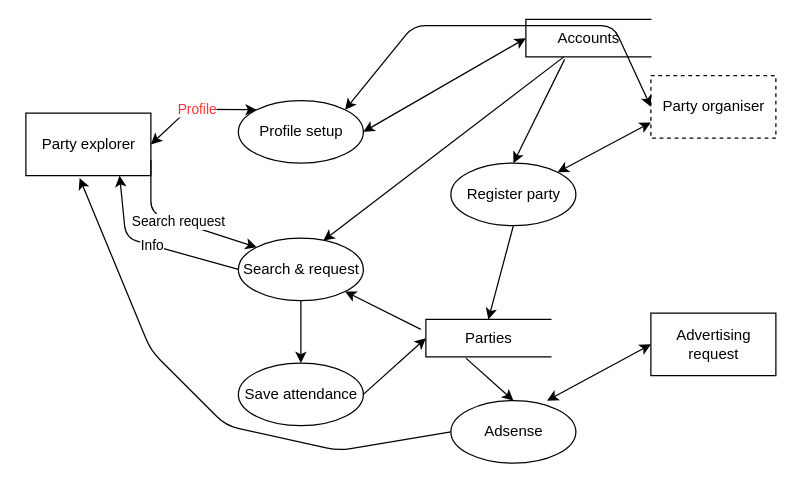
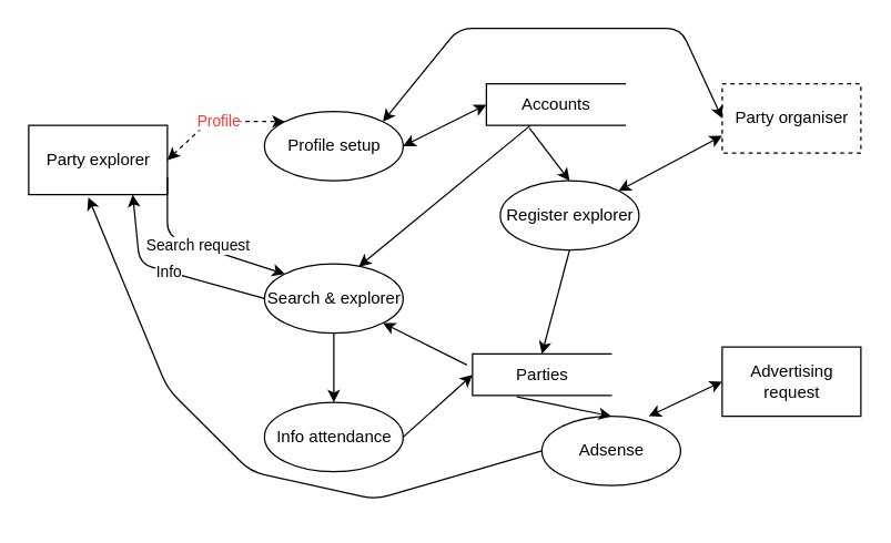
- <mxCell id="10" value="Accounts" style="html=1;dashed=0;whitespace=wrap;shape=partialRectangle;right=0;" vertex="1" parent="1"><mxGeometry x="420" y="15" width="100" height="30" as="geometry" /></mxCell>
+ <mxCell id="10" value="Accounts" style="html=1;dashed=0;whitespace=wrap;shape=partialRectangle;right=0;" vertex="1" parent="1"><mxGeometry x="350" y="60" width="100" height="30" as="geometry" /></mxCell>
- <mxCell id="12" value="Profile" style="endArrow=classic;startArrow=classic;html=1;fontColor=#FF3333;exitX=1;exitY=0.5;exitDx=0;exitDy=0;entryX=0;entryY=0;entryDx=0;entryDy=0;" edge="1" parent="1" source="2" target="5"><mxGeometry width="50" height="50" relative="1" as="geometry"><mxPoint x="390" y="240" as="sourcePoint" /><mxPoint x="440" y="190" as="targetPoint" /><Array as="points"><mxPoint x="150" y="87" /></Array></mxGeometry></mxCell>
+ <mxCell id="12" value="Profile" style="endArrow=classic;startArrow=classic;html=1;fontColor=#FF3333;exitX=1;exitY=0.5;exitDx=0;exitDy=0;entryX=0;entryY=0;entryDx=0;entryDy=0;dashed=1;" edge="1" parent="1" source="2" target="5"><mxGeometry width="50" height="50" relative="1" as="geometry"><mxPoint x="390" y="240" as="sourcePoint" /><mxPoint x="440" y="190" as="targetPoint" /><Array as="points"><mxPoint x="150" y="87" /></Array></mxGeometry></mxCell>
- <mxCell id="8" value="Register party" style="shape=ellipse;html=1;dashed=0;whitespace=wrap;perimeter=ellipsePerimeter;" vertex="1" parent="1"><mxGeometry x="360" y="130" width="100" height="50" as="geometry" /></mxCell>
+ <mxCell id="8" value="Register explorer" style="shape=ellipse;html=1;dashed=0;whitespace=wrap;perimeter=ellipsePerimeter;" vertex="1" parent="1"><mxGeometry x="360" y="130" width="100" height="50" as="geometry" /></mxCell>
- <mxCell id="6" value="Search &amp;amp; request" style="shape=ellipse;html=1;dashed=0;whitespace=wrap;perimeter=ellipsePerimeter;" vertex="1" parent="1"><mxGeometry x="190" y="190" width="100" height="50" as="geometry" /></mxCell>
+ <mxCell id="6" value="Search &amp;amp; explorer" style="shape=ellipse;html=1;dashed=0;whitespace=wrap;perimeter=ellipsePerimeter;" vertex="1" parent="1"><mxGeometry x="190" y="190" width="100" height="50" as="geometry" /></mxCell>
- <mxCell id="7" value="Save attendance" style="shape=ellipse;html=1;dashed=0;whitespace=wrap;perimeter=ellipsePerimeter;" vertex="1" parent="1"><mxGeometry x="190" y="290" width="100" height="50" as="geometry" /></mxCell>
+ <mxCell id="7" value="Info attendance" style="shape=ellipse;html=1;dashed=0;whitespace=wrap;perimeter=ellipsePerimeter;" vertex="1" parent="1"><mxGeometry x="190" y="290" width="100" height="50" as="geometry" /></mxCell>
- <mxCell id="9" value="Adsense" style="shape=ellipse;html=1;dashed=0;whitespace=wrap;perimeter=ellipsePerimeter;" vertex="1" parent="1"><mxGeometry x="360" y="320" width="100" height="50" as="geometry" /></mxCell>
+ <mxCell id="9" value="Adsense" style="shape=ellipse;html=1;dashed=0;whitespace=wrap;perimeter=ellipsePerimeter;" vertex="1" parent="1"><mxGeometry x="390" y="300" width="100" height="50" as="geometry" /></mxCell>
